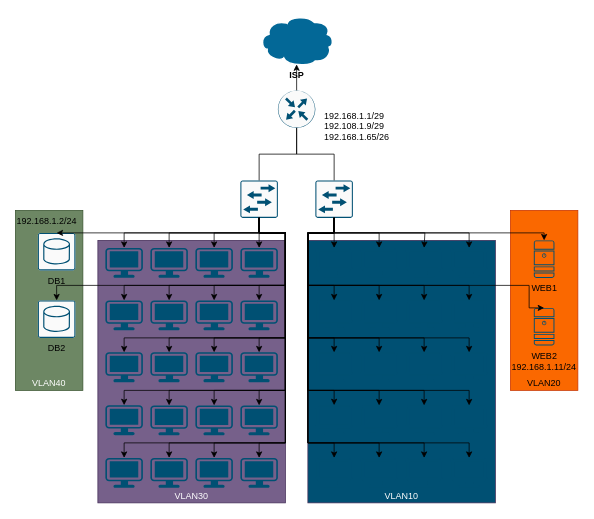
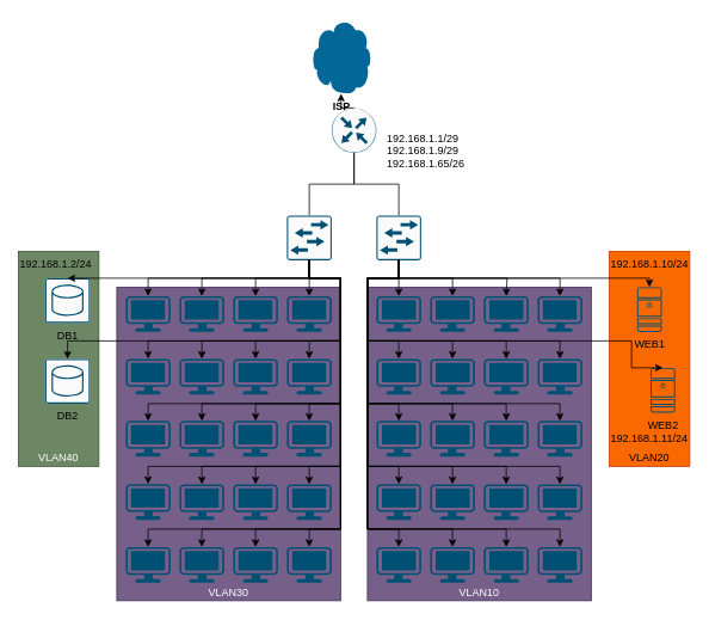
- <mxCell id="102" value="&lt;b&gt;ISP&lt;/b&gt;" style="shape=mxgraph.cisco.storage.cloud;sketch=0;html=1;pointerEvents=1;dashed=0;fillColor=#036897;strokeColor=#ffffff;strokeWidth=2;verticalLabelPosition=bottom;verticalAlign=top;align=center;outlineConnect=0;" vertex="1" parent="1"><mxGeometry x="345.5" y="20" width="99" height="66" as="geometry" /></mxCell>
+ <mxCell id="102" value="&lt;b&gt;ISP&lt;/b&gt;" style="shape=mxgraph.cisco.storage.cloud;sketch=0;html=1;pointerEvents=1;dashed=0;fillColor=#036897;strokeColor=#ffffff;strokeWidth=2;verticalLabelPosition=bottom;verticalAlign=top;align=center;outlineConnect=0;" vertex="1" parent="1"><mxGeometry x="345.5" y="20" width="70" height="85" as="geometry" /></mxCell>
- <mxCell id="104" value="&lt;div&gt;192.168.1.1/29&lt;/div&gt;&lt;div&gt;&lt;div&gt;192.108.1.9/29&lt;/div&gt;&lt;div&gt;&lt;div&gt;192.168.1.65/26&lt;/div&gt;&lt;/div&gt;&lt;/div&gt;" style="text;whiteSpace=wrap;html=1;" vertex="1" parent="1"><mxGeometry x="430" y="140" width="90" height="40" as="geometry" /></mxCell>
+ <mxCell id="104" value="&lt;div&gt;192.168.1.1/29&lt;/div&gt;&lt;div&gt;&lt;div&gt;192.168.1.9/29&lt;/div&gt;&lt;div&gt;&lt;div&gt;192.168.1.65/26&lt;/div&gt;&lt;/div&gt;&lt;/div&gt;" style="text;whiteSpace=wrap;html=1;" vertex="1" parent="1"><mxGeometry x="430" y="140" width="90" height="40" as="geometry" /></mxCell>
+ <mxCell id="99" value="&lt;div&gt;192.168.1.10/24&lt;/div&gt;" style="text;whiteSpace=wrap;html=1;" vertex="1" parent="1"><mxGeometry x="680" y="280" width="90" height="40" as="geometry" /></mxCell>
- <mxCell id="11" value="WEB2" style="sketch=0;points=[[0.015,0.015,0],[0.985,0.015,0],[0.985,0.985,0],[0.015,0.985,0],[0.25,0,0],[0.5,0,0],[0.75,0,0],[1,0.25,0],[1,0.5,0],[1,0.75,0],[0.75,1,0],[0.5,1,0],[0.25,1,0],[0,0.75,0],[0,0.5,0],[0,0.25,0]];verticalLabelPosition=bottom;html=1;verticalAlign=top;aspect=fixed;align=center;pointerEvents=1;shape=mxgraph.cisco19.server;fillColor=#005073;strokeColor=none;" vertex="1" parent="1"><mxGeometry x="711.25" y="410" width="27.5" height="50" as="geometry" /></mxCell>
+ <mxCell id="11" value="WEB2" style="sketch=0;points=[[0.015,0.015,0],[0.985,0.015,0],[0.985,0.985,0],[0.015,0.985,0],[0.25,0,0],[0.5,0,0],[0.75,0,0],[1,0.25,0],[1,0.5,0],[1,0.75,0],[0.75,1,0],[0.5,1,0],[0.25,1,0],[0,0.75,0],[0,0.5,0],[0,0.25,0]];verticalLabelPosition=bottom;html=1;verticalAlign=top;aspect=fixed;align=center;pointerEvents=1;shape=mxgraph.cisco19.server;fillColor=#005073;strokeColor=none;" vertex="1" parent="1"><mxGeometry x="726.25" y="410" width="27.5" height="50" as="geometry" /></mxCell>
- <mxCell id="3" value="&lt;div&gt;&lt;br&gt;&lt;/div&gt;&lt;div&gt;&lt;br&gt;&lt;/div&gt;&lt;div&gt;&lt;br&gt;&lt;/div&gt;&lt;div&gt;VLAN10&lt;br&gt;&lt;/div&gt;" style="whiteSpace=wrap;html=1;fillColor=#005073;strokeColor=#432D57;fontColor=#ffffff;verticalAlign=bottom;" vertex="1" parent="1"><mxGeometry x="410" y="320" width="250" height="350" as="geometry" /></mxCell>
+ <mxCell id="3" value="&lt;div&gt;&lt;br&gt;&lt;/div&gt;&lt;div&gt;&lt;br&gt;&lt;/div&gt;&lt;div&gt;&lt;br&gt;&lt;/div&gt;&lt;div&gt;VLAN10&lt;br&gt;&lt;/div&gt;" style="whiteSpace=wrap;html=1;fillColor=#76608a;strokeColor=#432D57;fontColor=#ffffff;verticalAlign=bottom;" vertex="1" parent="1"><mxGeometry x="410" y="320" width="250" height="350" as="geometry" /></mxCell>
